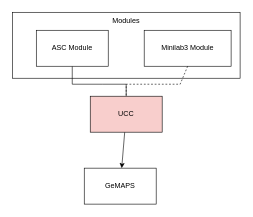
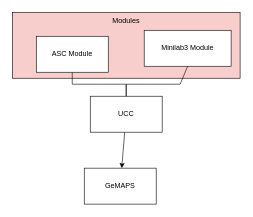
- <mxCell id="2" value="Modules" style="whiteSpace=wrap;html=1;verticalAlign=top;" parent="1" vertex="1"><mxGeometry x="20" y="20" width="380" height="110" as="geometry" /></mxCell>
+ <mxCell id="2" value="Modules" style="whiteSpace=wrap;html=1;verticalAlign=top;fillColor=#f8cecc;" parent="1" vertex="1"><mxGeometry x="20" y="20" width="380" height="110" as="geometry" /></mxCell>
- <mxCell id="4" value="ASC Module" style="whiteSpace=wrap;html=1;" parent="1" vertex="1"><mxGeometry x="60" y="50" width="120" height="60" as="geometry" /></mxCell>
+ <mxCell id="4" value="ASC Module" style="whiteSpace=wrap;html=1;" parent="1" vertex="1"><mxGeometry x="60" y="60" width="120" height="60" as="geometry" /></mxCell>
- <mxCell id="9" style="edgeStyle=none;html=1;endArrow=none;endFill=0;exitX=0.5;exitY=1;exitDx=0;exitDy=0;entryX=0.5;entryY=0;entryDx=0;entryDy=0;rounded=0;dashed=1;" parent="1" source="5" target="7" edge="1"><mxGeometry relative="1" as="geometry"><mxPoint x="130" y="120" as="sourcePoint" /><mxPoint x="220" y="170" as="targetPoint" /><Array as="points"><mxPoint x="300" y="140" /><mxPoint x="250" y="140" /><mxPoint x="210" y="140" /></Array></mxGeometry></mxCell>
+ <mxCell id="9" style="edgeStyle=none;html=1;endArrow=none;endFill=0;exitX=0.5;exitY=1;exitDx=0;exitDy=0;entryX=0.5;entryY=0;entryDx=0;entryDy=0;rounded=0;" parent="1" source="5" target="7" edge="1"><mxGeometry relative="1" as="geometry"><mxPoint x="130" y="120" as="sourcePoint" /><mxPoint x="220" y="170" as="targetPoint" /><Array as="points"><mxPoint x="300" y="140" /><mxPoint x="250" y="140" /><mxPoint x="210" y="140" /></Array></mxGeometry></mxCell>
- <mxCell id="7" value="UCC" style="whiteSpace=wrap;html=1;fillColor=#f8cecc;" parent="1" vertex="1"><mxGeometry x="150" y="160" width="120" height="60" as="geometry" /></mxCell>
+ <mxCell id="7" value="UCC" style="whiteSpace=wrap;html=1;" parent="1" vertex="1"><mxGeometry x="150" y="160" width="120" height="60" as="geometry" /></mxCell>
